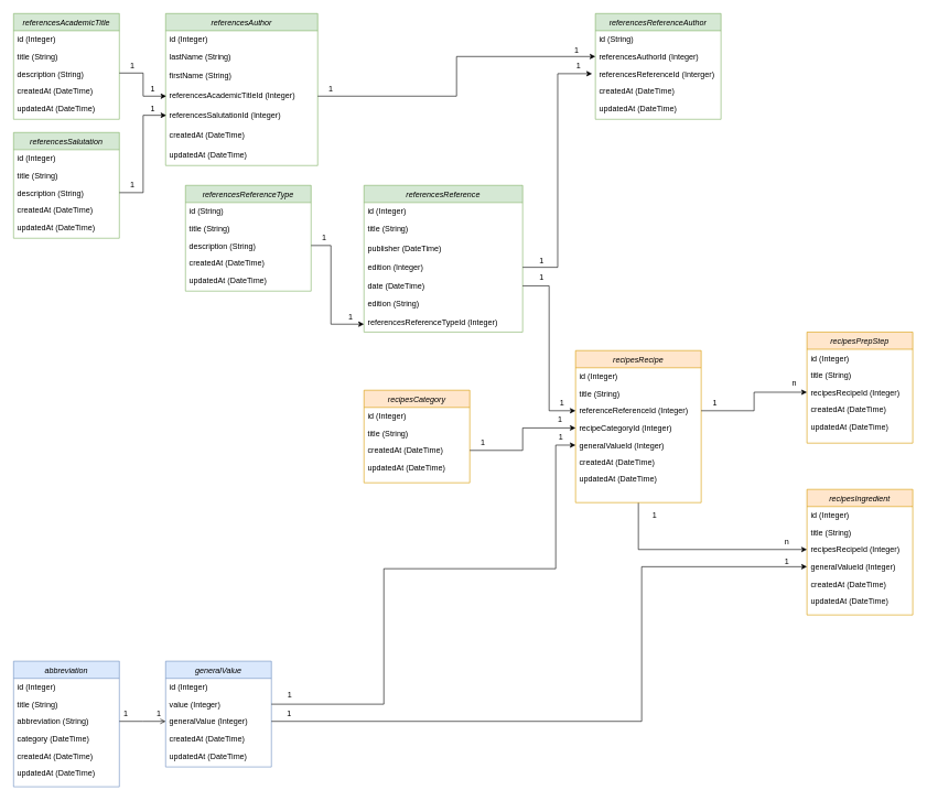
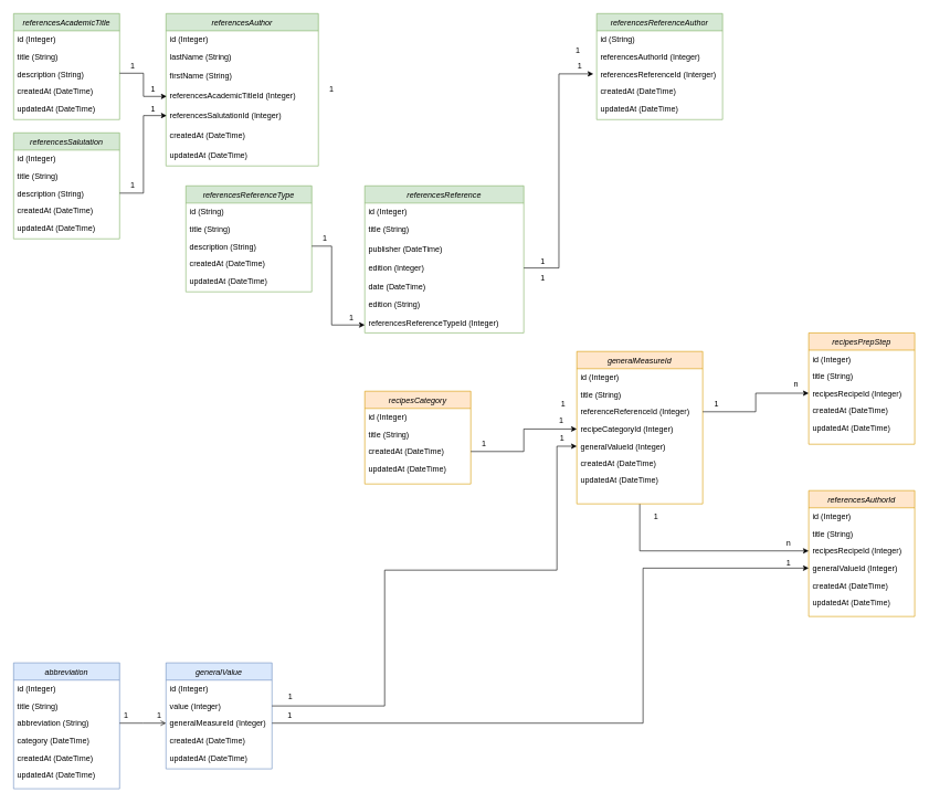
- <mxCell id="98" style="edgeStyle=elbowEdgeStyle;rounded=0;orthogonalLoop=1;jettySize=auto;html=1;exitX=1;exitY=0.5;exitDx=0;exitDy=0;entryX=0;entryY=0.5;entryDx=0;entryDy=0;" parent="1" source="13" target="47" edge="1"><mxGeometry relative="1" as="geometry" /></mxCell>
- <mxCell id="94" style="edgeStyle=elbowEdgeStyle;rounded=0;orthogonalLoop=1;jettySize=auto;html=1;exitX=1;exitY=0.5;exitDx=0;exitDy=0;entryX=0;entryY=0.5;entryDx=0;entryDy=0;" parent="1" source="39" target="88" edge="1"><mxGeometry relative="1" as="geometry" /></mxCell>
- <mxCell id="85" value="recipesRecipe" style="swimlane;fontStyle=2;align=center;verticalAlign=top;childLayout=stackLayout;horizontal=1;startSize=26;horizontalStack=0;resizeParent=1;resizeLast=0;collapsible=1;marginBottom=0;rounded=0;shadow=0;strokeWidth=1;fillColor=#ffe6cc;strokeColor=#d79b00;" parent="1" vertex="1"><mxGeometry x="870" y="530" width="190" height="230" as="geometry"><mxRectangle x="60" y="80" width="160" height="26" as="alternateBounds" /></mxGeometry></mxCell>
+ <mxCell id="85" value="generalMeasureId" style="swimlane;fontStyle=2;align=center;verticalAlign=top;childLayout=stackLayout;horizontal=1;startSize=26;horizontalStack=0;resizeParent=1;resizeLast=0;collapsible=1;marginBottom=0;rounded=0;shadow=0;strokeWidth=1;fillColor=#ffe6cc;strokeColor=#d79b00;" parent="1" vertex="1"><mxGeometry x="870" y="530" width="190" height="230" as="geometry"><mxRectangle x="60" y="80" width="160" height="26" as="alternateBounds" /></mxGeometry></mxCell>
- <mxCell id="70" value="recipesIngredient" style="swimlane;fontStyle=2;align=center;verticalAlign=top;childLayout=stackLayout;horizontal=1;startSize=26;horizontalStack=0;resizeParent=1;resizeLast=0;collapsible=1;marginBottom=0;rounded=0;shadow=0;strokeWidth=1;fillColor=#ffe6cc;strokeColor=#d79b00;" parent="1" vertex="1"><mxGeometry x="1220" y="740" width="160" height="190" as="geometry"><mxRectangle x="60" y="80" width="160" height="26" as="alternateBounds" /></mxGeometry></mxCell>
+ <mxCell id="70" value="referencesAuthorId" style="swimlane;fontStyle=2;align=center;verticalAlign=top;childLayout=stackLayout;horizontal=1;startSize=26;horizontalStack=0;resizeParent=1;resizeLast=0;collapsible=1;marginBottom=0;rounded=0;shadow=0;strokeWidth=1;fillColor=#ffe6cc;strokeColor=#d79b00;" parent="1" vertex="1"><mxGeometry x="1220" y="740" width="160" height="190" as="geometry"><mxRectangle x="60" y="80" width="160" height="26" as="alternateBounds" /></mxGeometry></mxCell>
- <mxCell id="65" value="generalValue (Integer)" style="text;align=left;verticalAlign=top;spacingLeft=4;spacingRight=4;overflow=hidden;rotatable=0;points=[[0,0.5],[1,0.5]];portConstraint=eastwest;rounded=0;shadow=0;html=0;" parent="62" vertex="1"><mxGeometry y="78" width="160" height="26" as="geometry" /></mxCell>
+ <mxCell id="65" value="generalMeasureId (Integer)" style="text;align=left;verticalAlign=top;spacingLeft=4;spacingRight=4;overflow=hidden;rotatable=0;points=[[0,0.5],[1,0.5]];portConstraint=eastwest;rounded=0;shadow=0;html=0;" parent="62" vertex="1"><mxGeometry y="78" width="160" height="26" as="geometry" /></mxCell>
